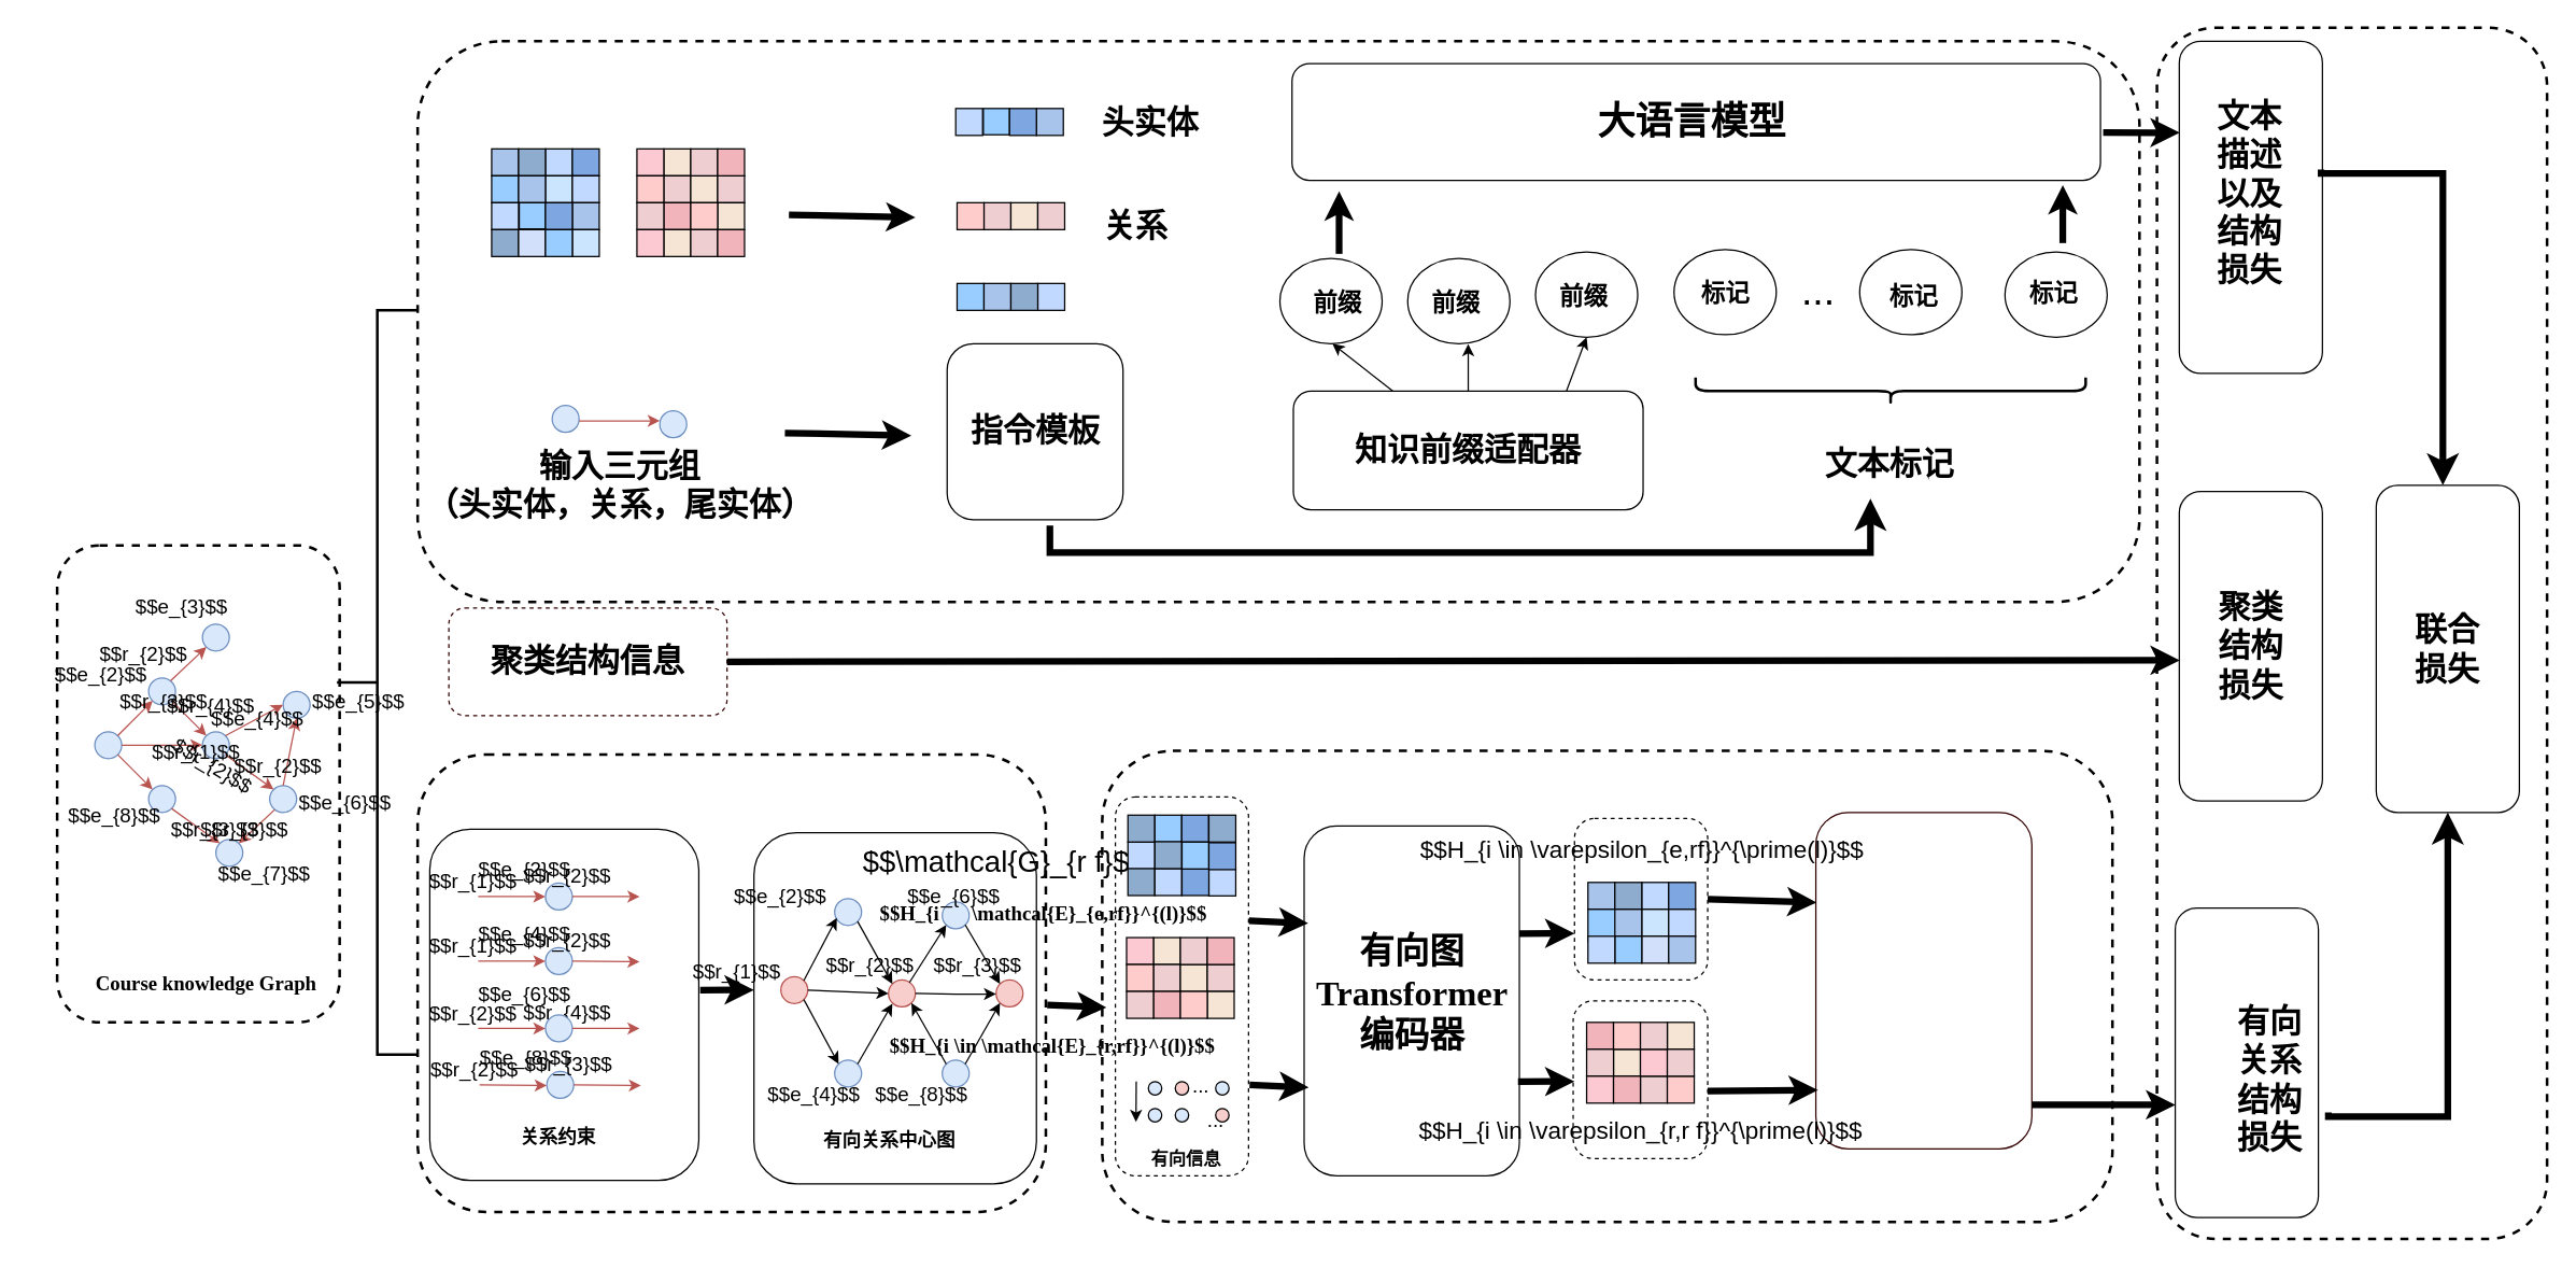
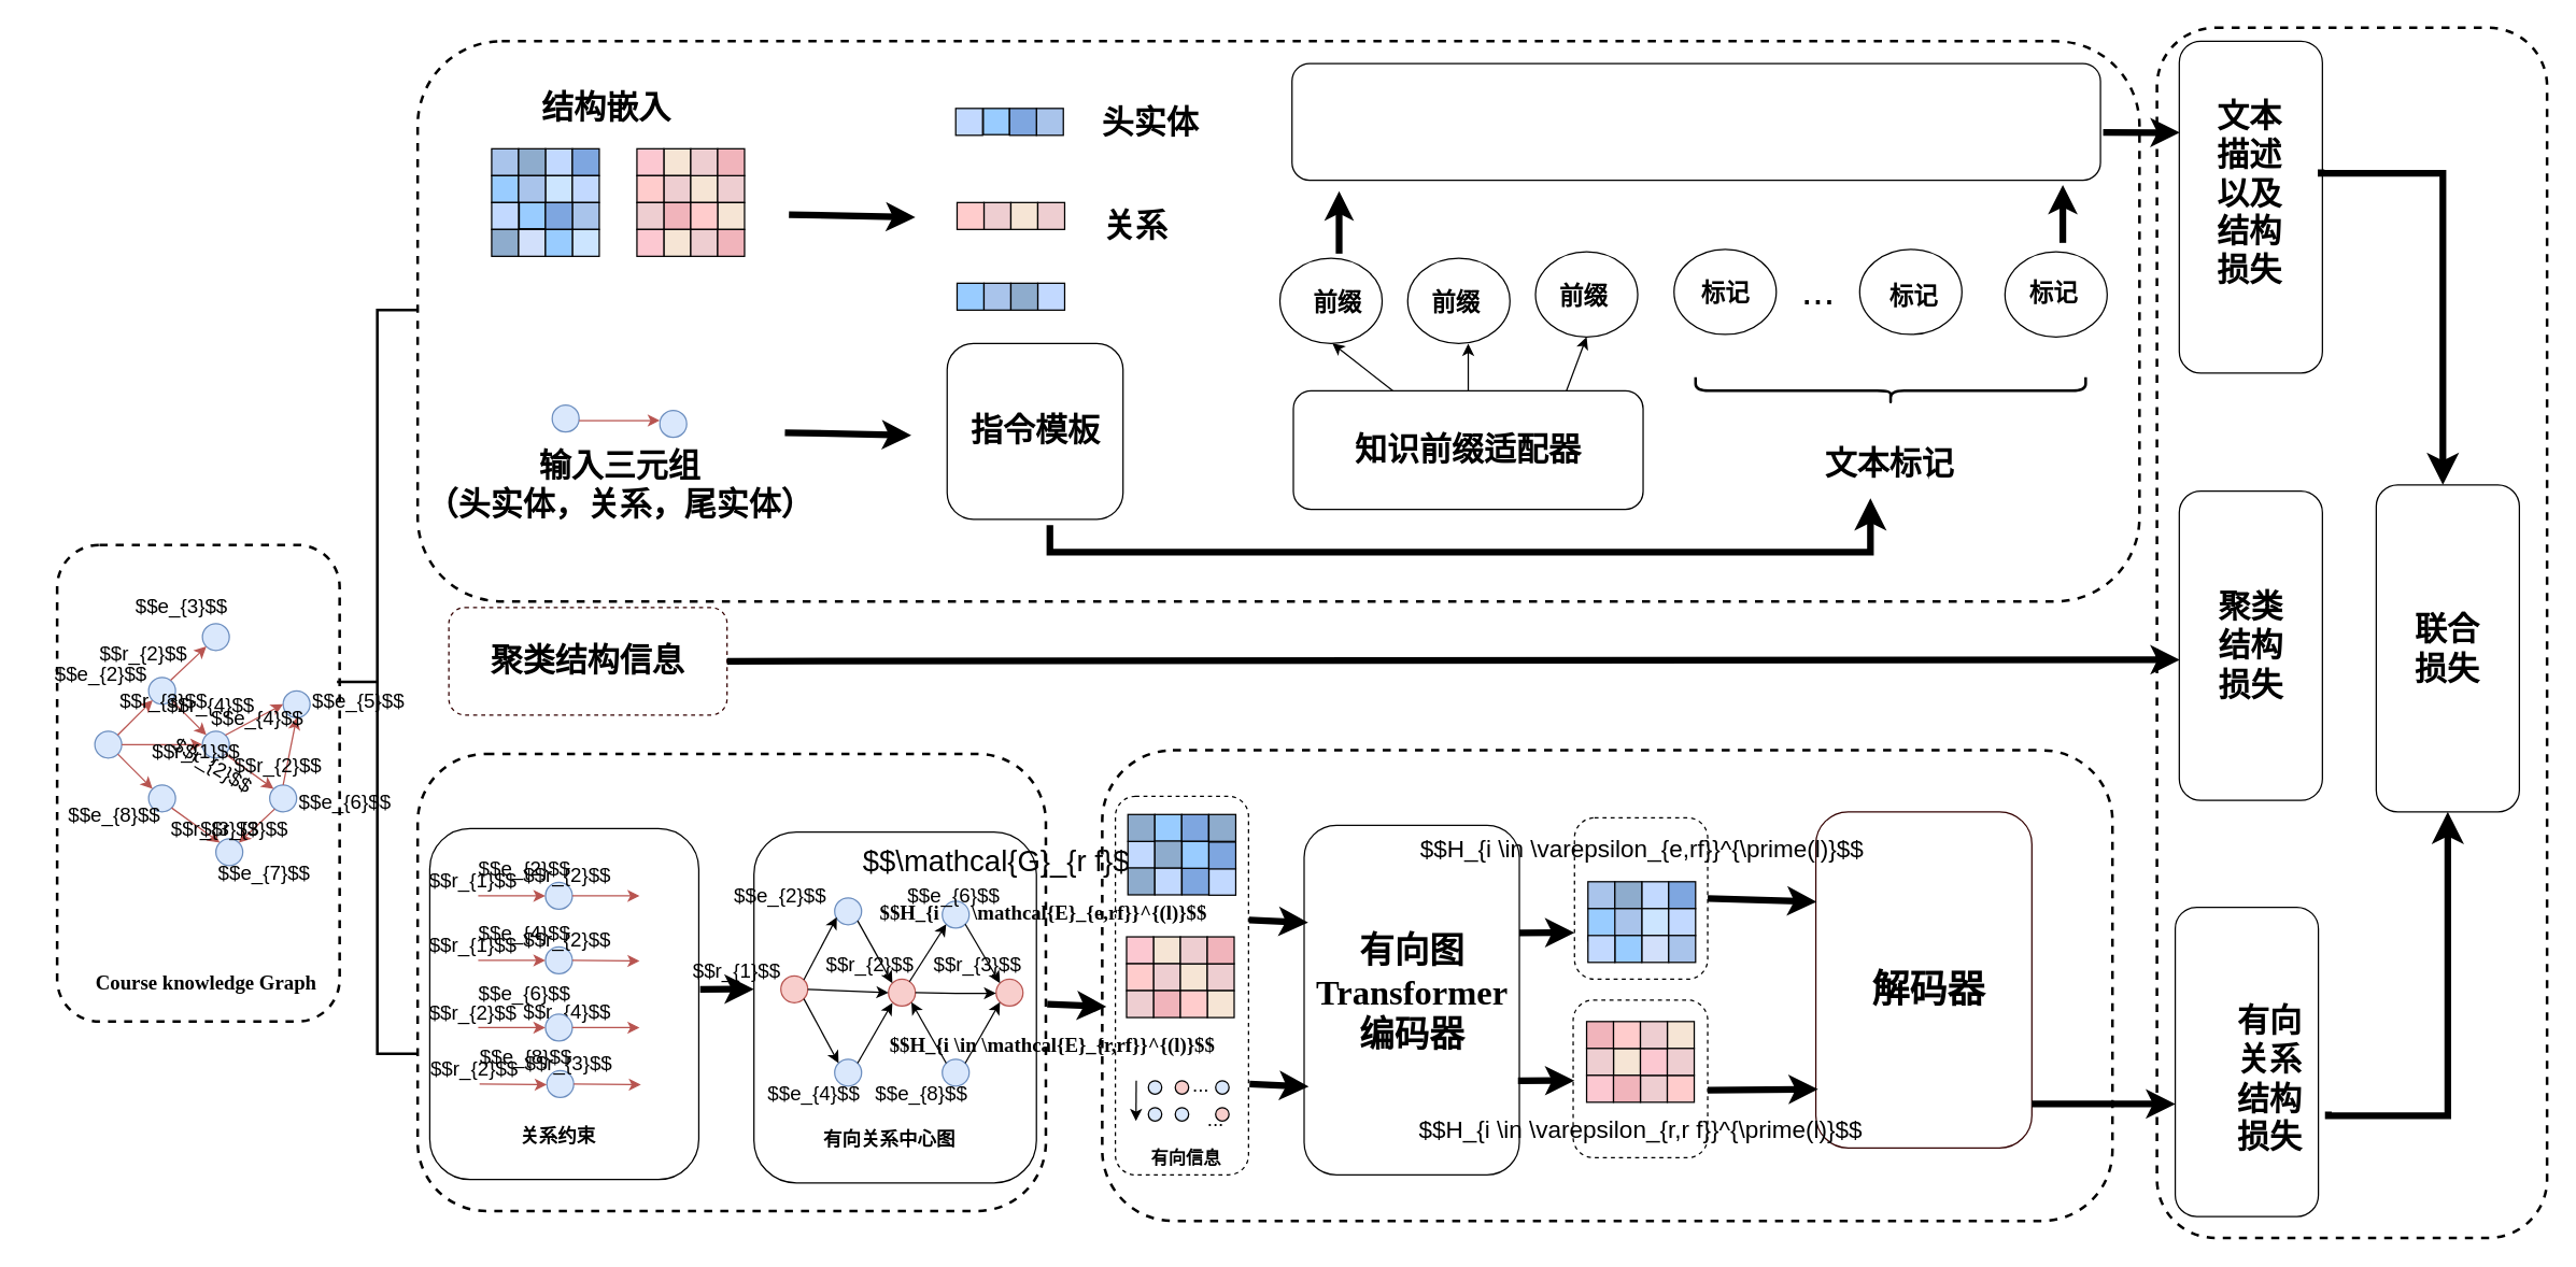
+ <mxCell id="204" value="&lt;font size=&quot;1&quot; style=&quot;&quot;&gt;&lt;b style=&quot;font-size: 24px;&quot;&gt;结构嵌入&lt;/b&gt;&lt;/font&gt;" style="text;html=1;align=center;verticalAlign=middle;resizable=0;points=[];autosize=1;strokeColor=none;fillColor=none;" vertex="1" parent="1"><mxGeometry x="390" y="60" width="120" height="40" as="geometry" /></mxCell>
- <mxCell id="239" value="&lt;font face=&quot;Helvetica&quot; style=&quot;font-size: 28px;&quot;&gt;&lt;b&gt;大语言模型&lt;/b&gt;&lt;/font&gt;" style="text;html=1;align=center;verticalAlign=middle;resizable=0;points=[];autosize=1;strokeColor=none;fillColor=none;" vertex="1" parent="1"><mxGeometry x="1177.26" y="64.75" width="160" height="50" as="geometry" /></mxCell>
+ <mxCell id="35" value="&lt;font face=&quot;Times New Roman&quot;&gt;&lt;span style=&quot;font-size: 28px;&quot;&gt;&lt;b&gt;解码器&lt;/b&gt;&lt;/span&gt;&lt;/font&gt;" style="text;html=1;align=center;verticalAlign=middle;resizable=0;points=[];autosize=1;strokeColor=none;fillColor=none;" vertex="1" parent="1"><mxGeometry x="1378" y="710.12" width="110" height="50" as="geometry" /></mxCell>
